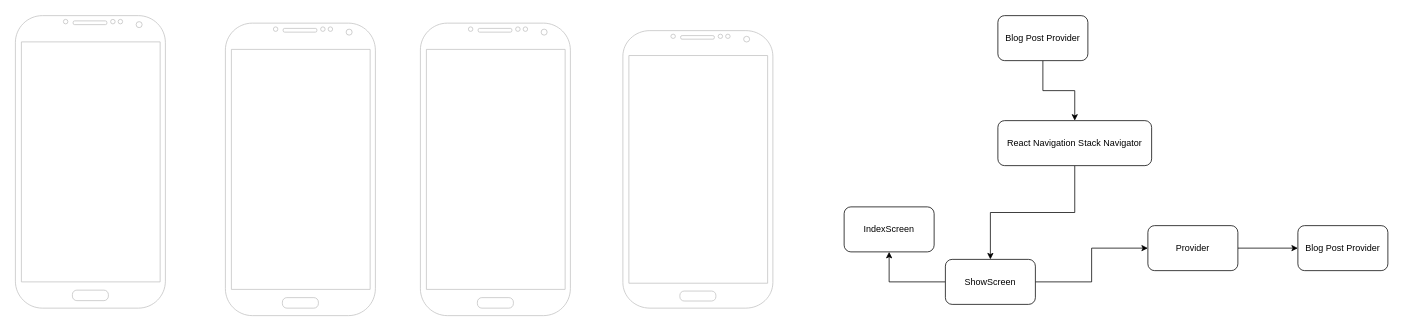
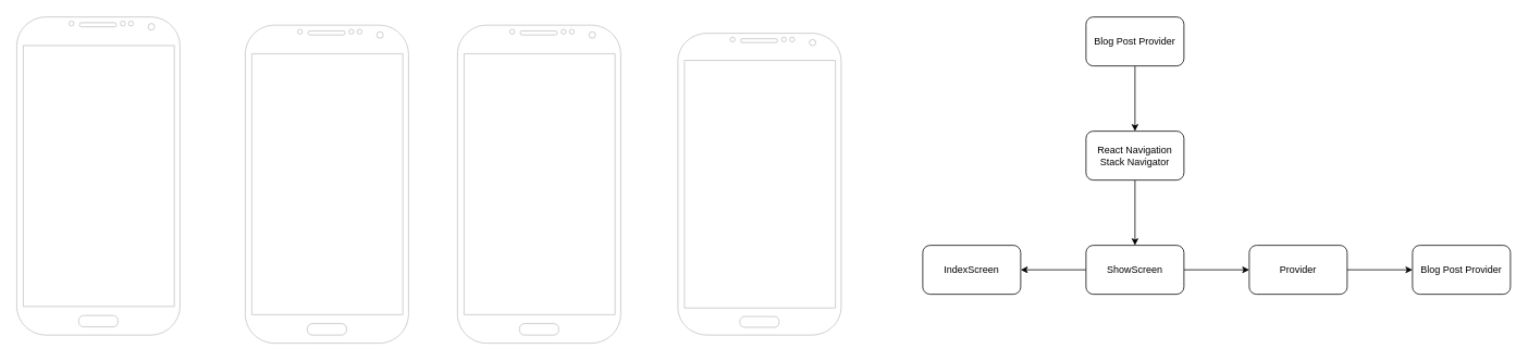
- <mxCell id="9" value="React Navigation Stack Navigator" style="rounded=1;whiteSpace=wrap;html=1;" parent="1" vertex="1"><mxGeometry x="1330" y="160" width="205" height="60" as="geometry" /></mxCell>
+ <mxCell id="9" value="React Navigation Stack Navigator" style="rounded=1;whiteSpace=wrap;html=1;" parent="1" vertex="1"><mxGeometry x="1330" y="160" width="120" height="60" as="geometry" /></mxCell>
- <mxCell id="13" value="IndexScreen" style="rounded=1;whiteSpace=wrap;html=1;" parent="1" vertex="1"><mxGeometry x="1125" y="275" width="120" height="60" as="geometry" /></mxCell>
+ <mxCell id="13" value="IndexScreen" style="rounded=1;whiteSpace=wrap;html=1;" parent="1" vertex="1"><mxGeometry x="1130" y="300" width="120" height="60" as="geometry" /></mxCell>
- <mxCell id="12" value="ShowScreen" style="rounded=1;whiteSpace=wrap;html=1;" parent="1" vertex="1"><mxGeometry x="1260" y="345" width="120" height="60" as="geometry" /></mxCell>
+ <mxCell id="12" value="ShowScreen" style="rounded=1;whiteSpace=wrap;html=1;" parent="1" vertex="1"><mxGeometry x="1330" y="300" width="120" height="60" as="geometry" /></mxCell>
